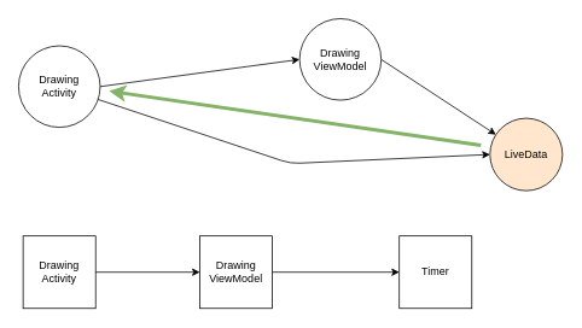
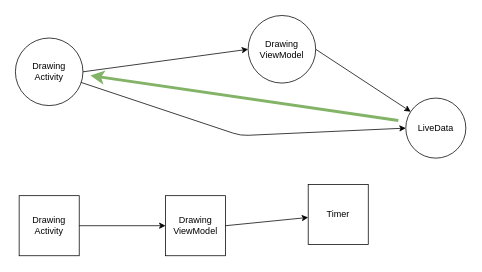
- <mxCell id="5" value="LiveData" style="ellipse;whiteSpace=wrap;html=1;aspect=fixed;fillColor=#ffe6cc;" parent="1" vertex="1"><mxGeometry x="540" y="130" width="80" height="80" as="geometry" /></mxCell>
+ <mxCell id="5" value="LiveData" style="ellipse;whiteSpace=wrap;html=1;aspect=fixed;" parent="1" vertex="1"><mxGeometry x="540" y="130" width="80" height="80" as="geometry" /></mxCell>
- <mxCell id="10" value="Timer" style="whiteSpace=wrap;html=1;aspect=fixed;" parent="1" vertex="1"><mxGeometry x="440" y="260" width="80" height="80" as="geometry" /></mxCell>
+ <mxCell id="10" value="Timer" style="whiteSpace=wrap;html=1;aspect=fixed;" parent="1" vertex="1"><mxGeometry x="410" y="245" width="80" height="80" as="geometry" /></mxCell>
